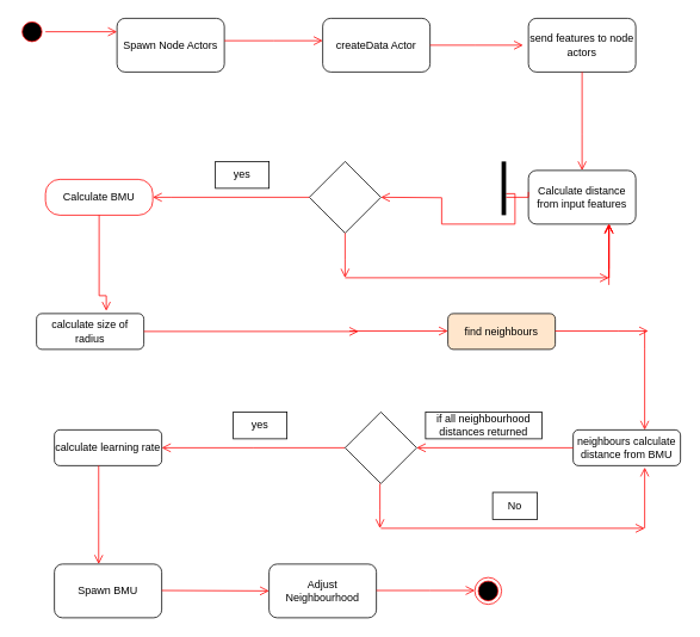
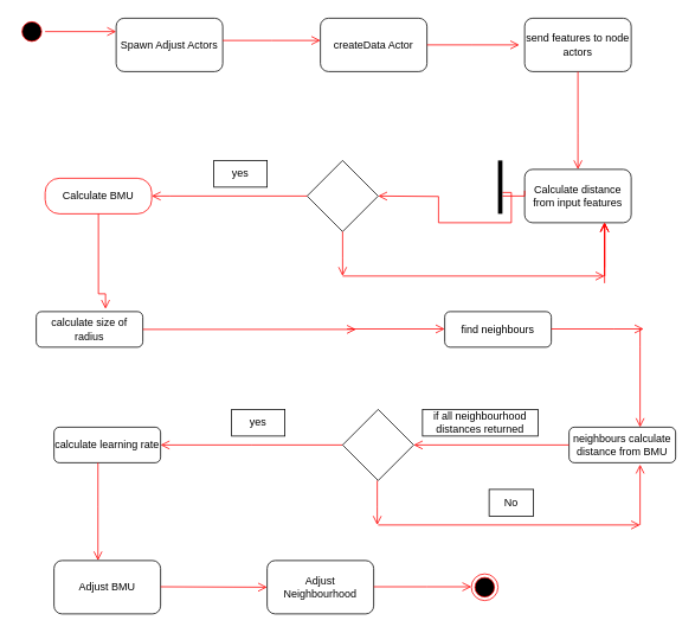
- <mxCell id="2" value="Spawn Node Actors" style="rounded=1;whiteSpace=wrap;html=1;" parent="1" vertex="1"><mxGeometry x="130" y="20" width="120" height="60" as="geometry" /></mxCell>
+ <mxCell id="2" value="Spawn Adjust Actors" style="rounded=1;whiteSpace=wrap;html=1;" parent="1" vertex="1"><mxGeometry x="130" y="20" width="120" height="60" as="geometry" /></mxCell>
- <mxCell id="16" value="find neighbours" style="rounded=1;whiteSpace=wrap;html=1;fillColor=#ffe6cc;" parent="1" vertex="1"><mxGeometry x="500" y="350" width="120" height="40" as="geometry" /></mxCell>
+ <mxCell id="16" value="find neighbours" style="rounded=1;whiteSpace=wrap;html=1;" parent="1" vertex="1"><mxGeometry x="500" y="350" width="120" height="40" as="geometry" /></mxCell>
- <mxCell id="29" value="Spawn BMU" style="rounded=1;whiteSpace=wrap;html=1;" parent="1" vertex="1"><mxGeometry x="60" y="630" width="120" height="60" as="geometry" /></mxCell>
+ <mxCell id="29" value="Adjust BMU" style="rounded=1;whiteSpace=wrap;html=1;" parent="1" vertex="1"><mxGeometry x="60" y="630" width="120" height="60" as="geometry" /></mxCell>
